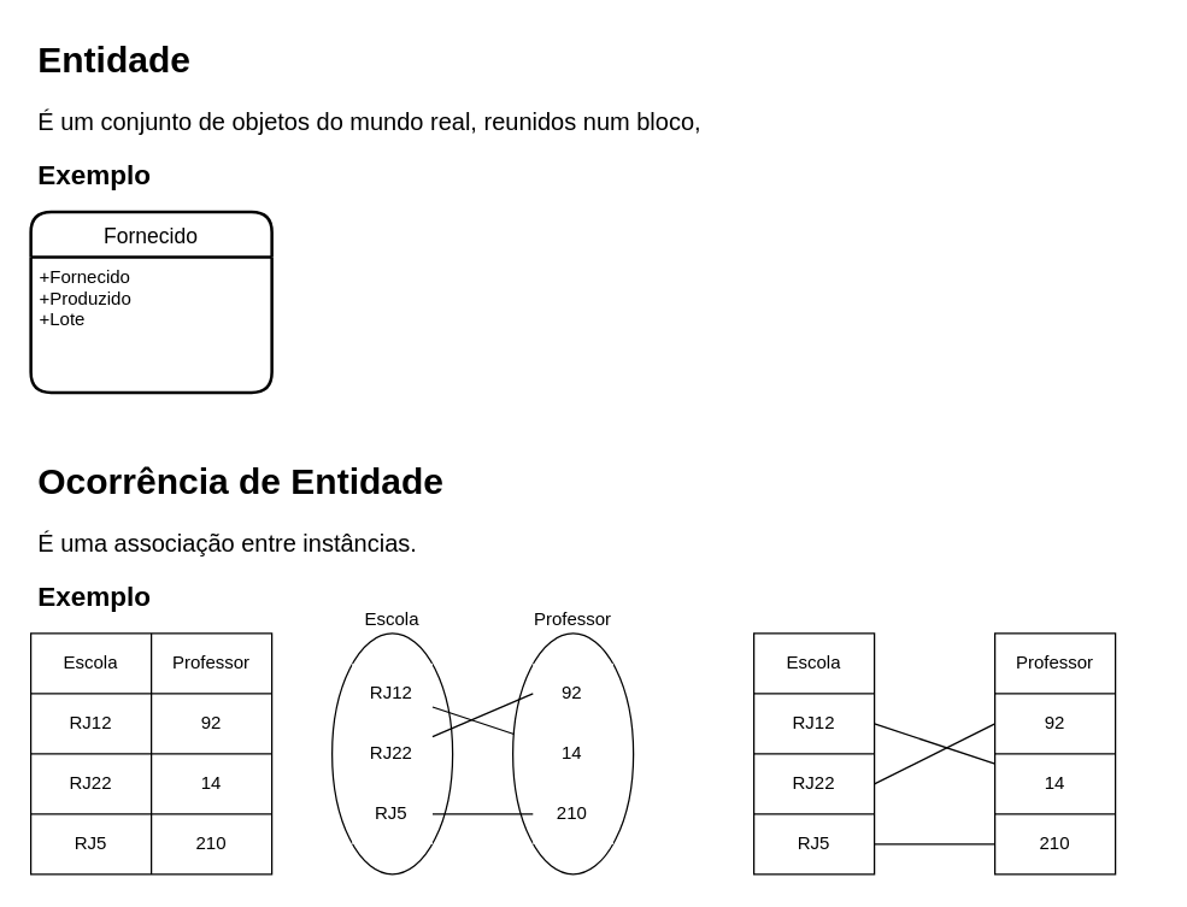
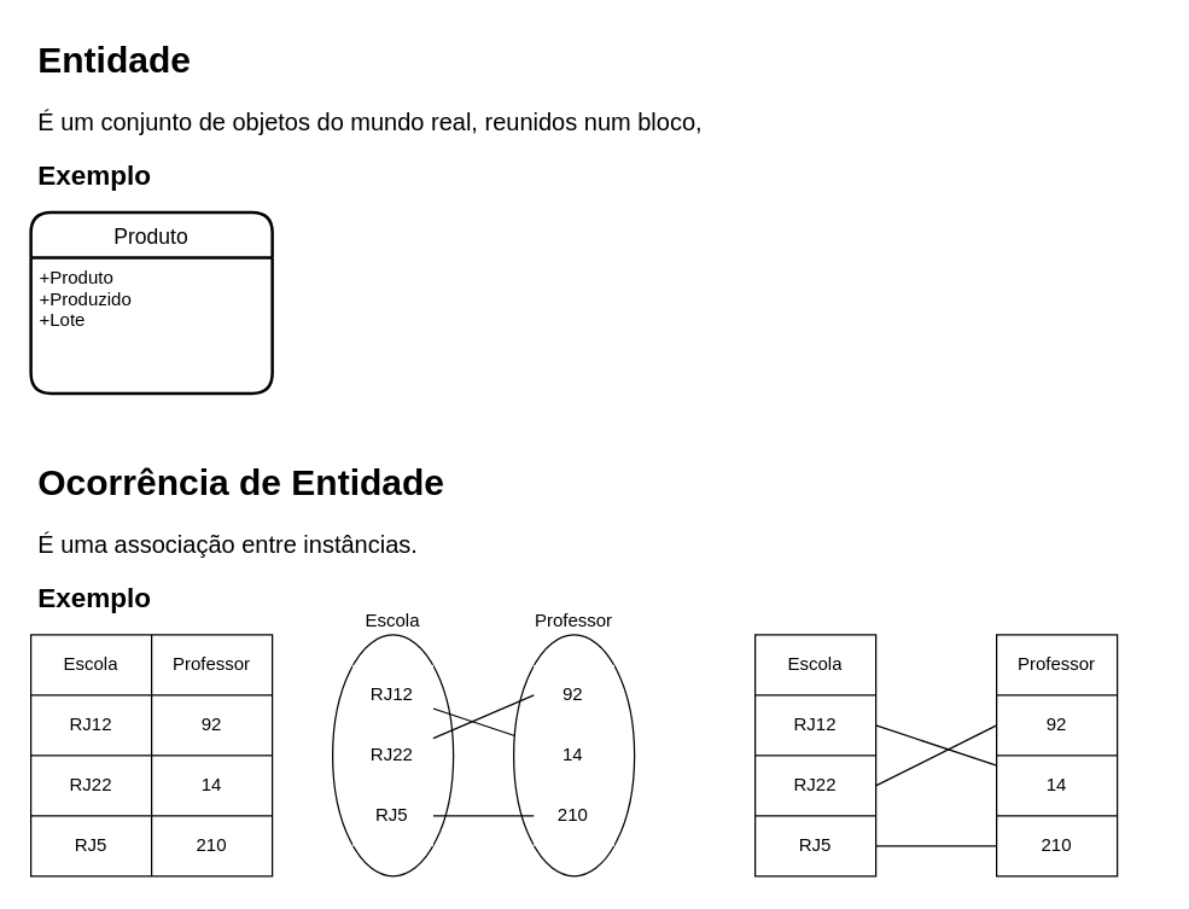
- <mxCell id="59" value="Fornecido" style="swimlane;childLayout=stackLayout;horizontal=1;startSize=30;horizontalStack=0;rounded=1;fontSize=14;fontStyle=0;strokeWidth=2;resizeParent=0;resizeLast=1;shadow=0;dashed=0;align=center;comic=0;" vertex="1" parent="1"><mxGeometry x="20" y="140" width="160" height="120" as="geometry" /></mxCell>
+ <mxCell id="59" value="Produto" style="swimlane;childLayout=stackLayout;horizontal=1;startSize=30;horizontalStack=0;rounded=1;fontSize=14;fontStyle=0;strokeWidth=2;resizeParent=0;resizeLast=1;shadow=0;dashed=0;align=center;comic=0;" vertex="1" parent="1"><mxGeometry x="20" y="140" width="160" height="120" as="geometry" /></mxCell>
- <mxCell id="60" value="+Fornecido&#10;+Produzido&#10;+Lote" style="align=left;strokeColor=none;fillColor=none;spacingLeft=4;fontSize=12;verticalAlign=top;resizable=0;rotatable=0;part=1;" vertex="1" parent="59"><mxGeometry y="30" width="160" height="90" as="geometry" /></mxCell>
+ <mxCell id="60" value="+Produto&#10;+Produzido&#10;+Lote" style="align=left;strokeColor=none;fillColor=none;spacingLeft=4;fontSize=12;verticalAlign=top;resizable=0;rotatable=0;part=1;" vertex="1" parent="59"><mxGeometry y="30" width="160" height="90" as="geometry" /></mxCell>
